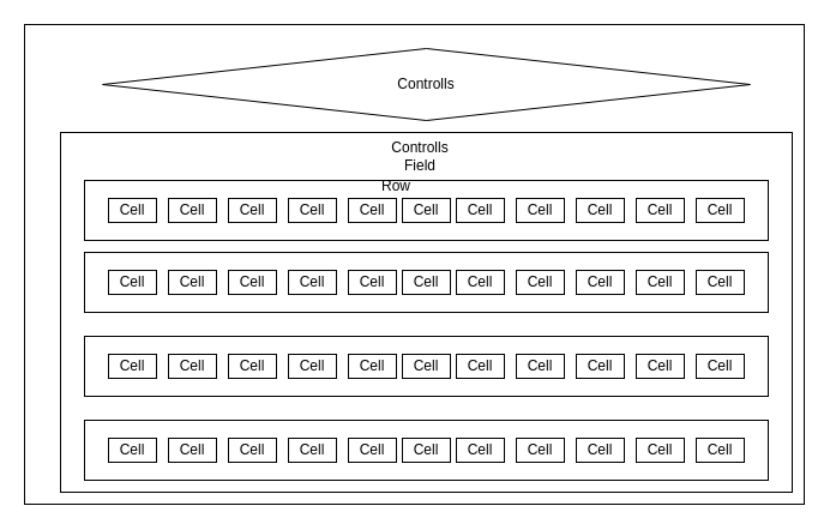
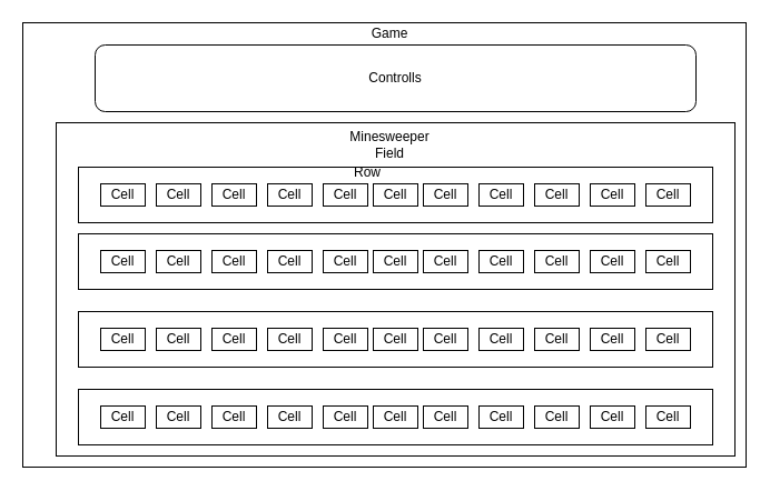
+ <mxCell id="59" value="Game" style="text;html=1;strokeColor=none;fillColor=none;align=center;verticalAlign=middle;whiteSpace=wrap;rounded=0;" vertex="1" parent="1"><mxGeometry x="330" y="20" width="40" height="20" as="geometry" /></mxCell>
- <mxCell id="3" value="Controlls" style="rhombus;whiteSpace=wrap;html=1;" vertex="1" parent="1"><mxGeometry x="85" y="40" width="540" height="60" as="geometry" /></mxCell>
+ <mxCell id="3" value="Controlls" style="rounded=1;whiteSpace=wrap;html=1;" vertex="1" parent="1"><mxGeometry x="85" y="40" width="540" height="60" as="geometry" /></mxCell>
- <mxCell id="58" value="Controlls Field" style="text;html=1;strokeColor=none;fillColor=none;align=center;verticalAlign=middle;whiteSpace=wrap;rounded=0;" vertex="1" parent="1"><mxGeometry x="330" y="120" width="40" height="20" as="geometry" /></mxCell>
+ <mxCell id="58" value="Minesweeper Field" style="text;html=1;strokeColor=none;fillColor=none;align=center;verticalAlign=middle;whiteSpace=wrap;rounded=0;" vertex="1" parent="1"><mxGeometry x="330" y="120" width="40" height="20" as="geometry" /></mxCell>
